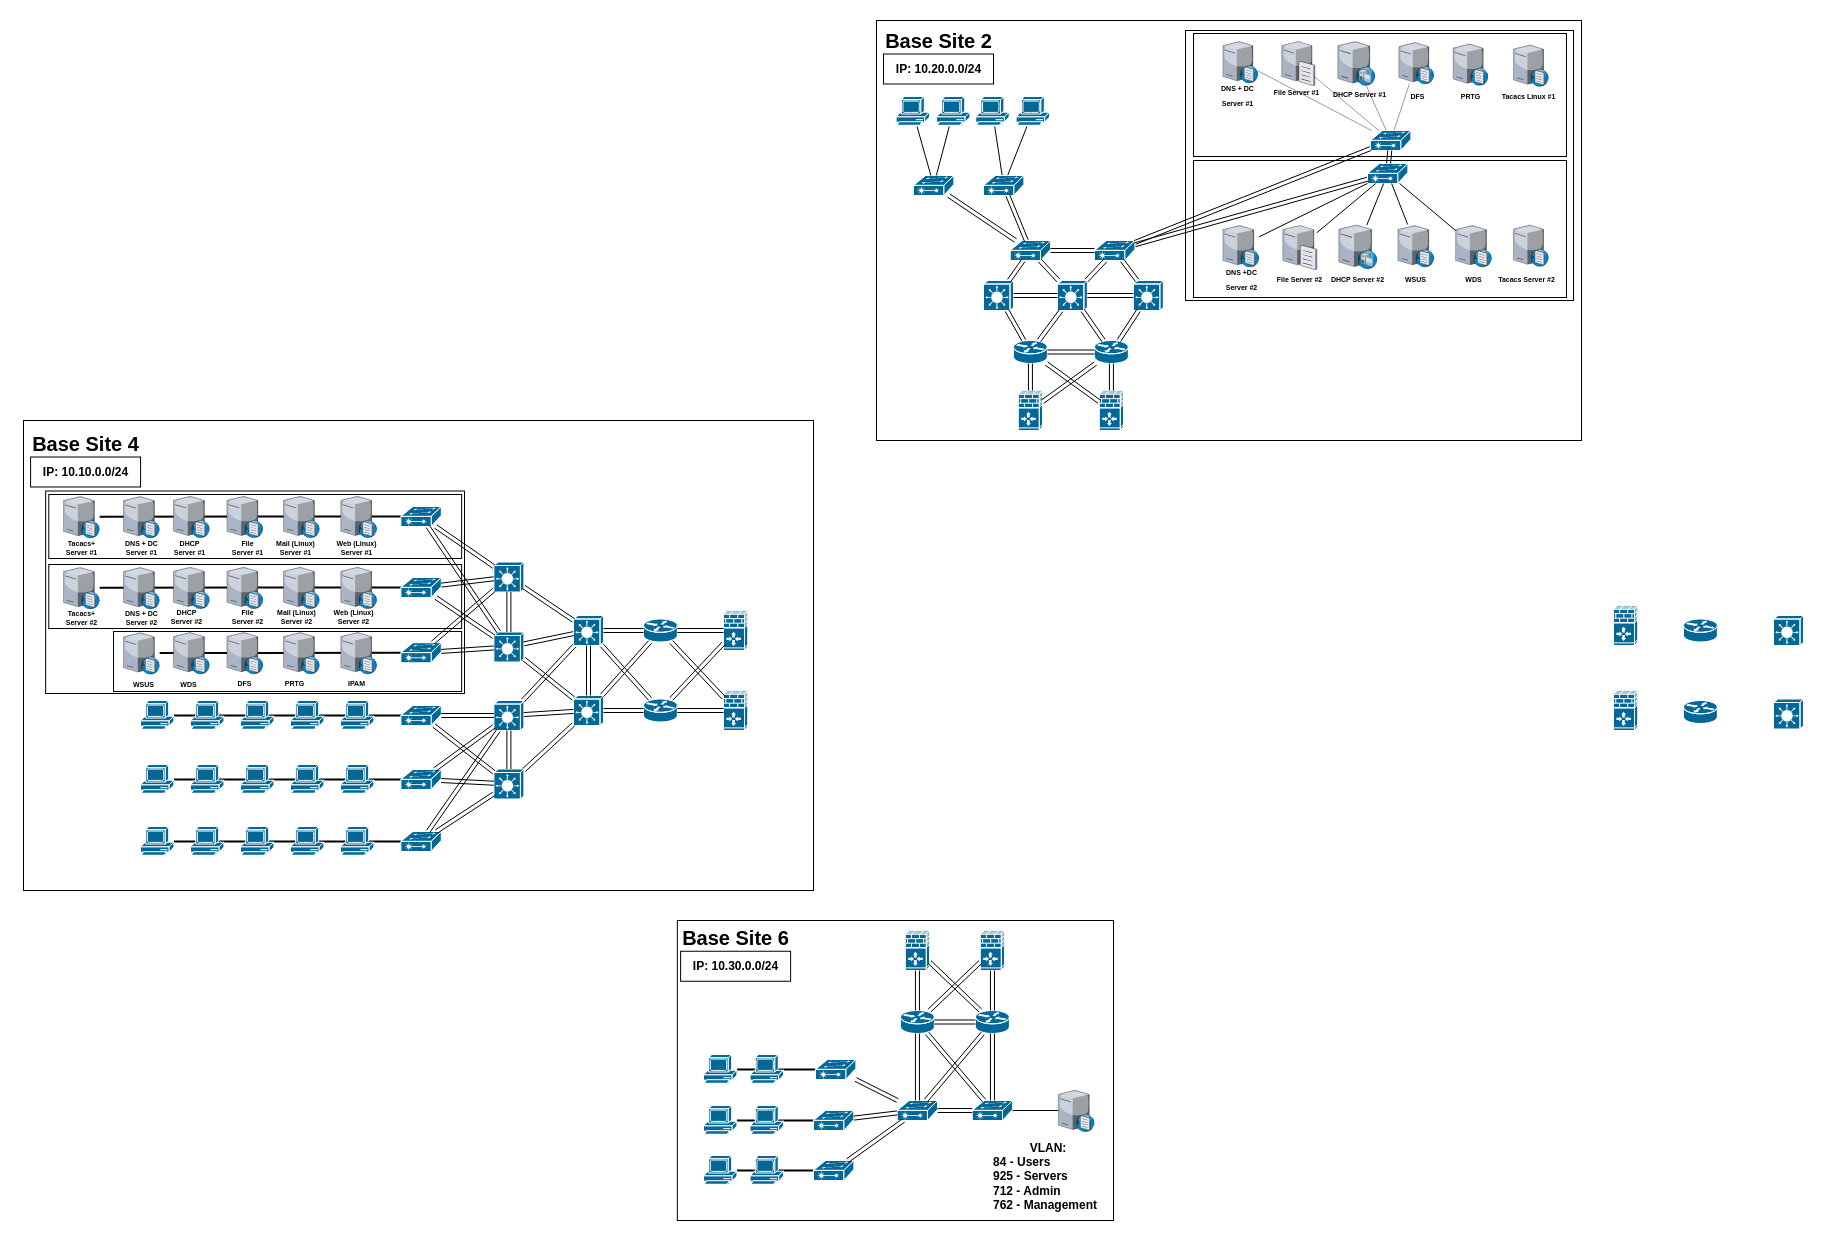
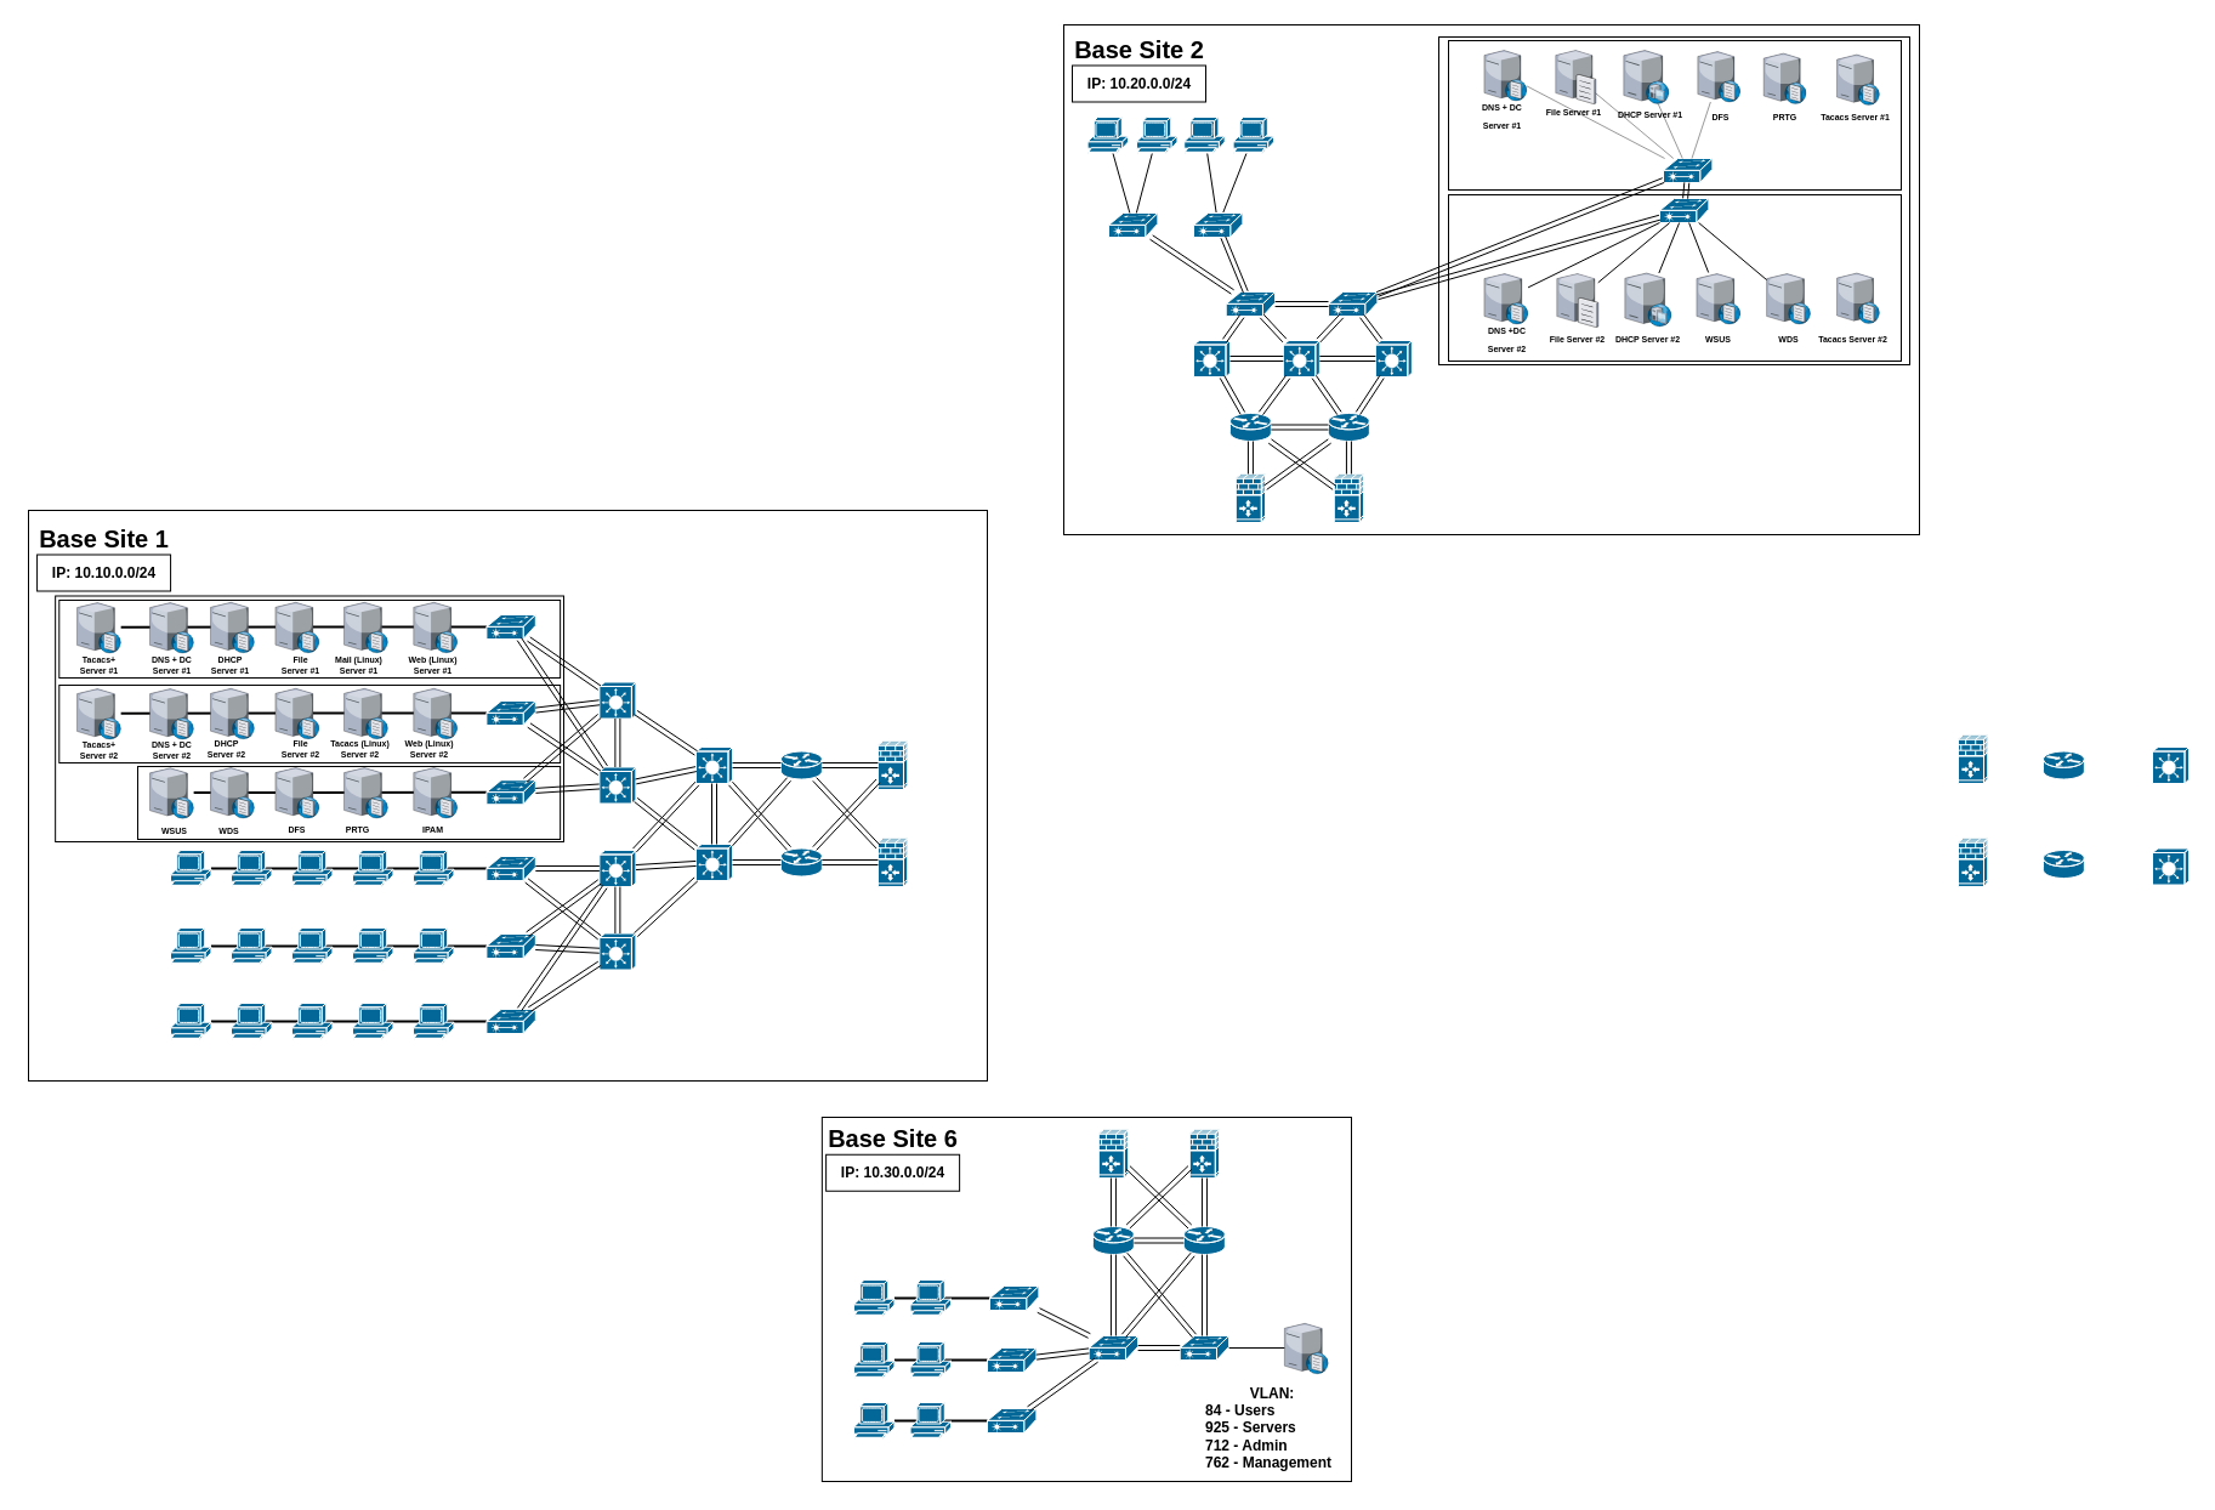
- <mxCell id="92" value="&lt;b style=&quot;&quot;&gt;&lt;font style=&quot;font-size: 7px;&quot;&gt;Tacacs Linux #1&lt;/font&gt;&lt;/b&gt;" style="text;html=1;align=center;verticalAlign=middle;resizable=0;points=[];autosize=1;strokeColor=none;fillColor=none;" vertex="1" parent="1"><mxGeometry x="1487.81" y="79.5" width="80" height="30" as="geometry" /></mxCell>
+ <mxCell id="92" value="&lt;b style=&quot;&quot;&gt;&lt;font style=&quot;font-size: 7px;&quot;&gt;Tacacs Server #1&lt;/font&gt;&lt;/b&gt;" style="text;html=1;align=center;verticalAlign=middle;resizable=0;points=[];autosize=1;strokeColor=none;fillColor=none;" vertex="1" parent="1"><mxGeometry x="1487.81" y="79.5" width="80" height="30" as="geometry" /></mxCell>
- <mxCell id="189" value="&lt;font style=&quot;font-size: 20px;&quot;&gt;&lt;b&gt;Base Site 4&lt;/b&gt;&lt;/font&gt;" style="text;html=1;align=center;verticalAlign=middle;resizable=0;points=[];autosize=1;strokeColor=none;fillColor=none;" vertex="1" parent="1"><mxGeometry x="20.08" y="423" width="130" height="40" as="geometry" /></mxCell>
+ <mxCell id="189" value="&lt;font style=&quot;font-size: 20px;&quot;&gt;&lt;b&gt;Base Site 1&lt;/b&gt;&lt;/font&gt;" style="text;html=1;align=center;verticalAlign=middle;resizable=0;points=[];autosize=1;strokeColor=none;fillColor=none;" vertex="1" parent="1"><mxGeometry x="20.08" y="423" width="130" height="40" as="geometry" /></mxCell>
- <mxCell id="148" value="&lt;p style=&quot;line-height: 60%;&quot;&gt;&lt;b style=&quot;font-size: 7px;&quot;&gt;Mail (Linux)&lt;br&gt;Server #2&lt;/b&gt;&lt;/p&gt;" style="text;html=1;align=center;verticalAlign=middle;resizable=0;points=[];autosize=1;strokeColor=none;fillColor=none;" vertex="1" parent="1"><mxGeometry x="265.5" y="591" width="60" height="50" as="geometry" /></mxCell>
+ <mxCell id="148" value="&lt;p style=&quot;line-height: 60%;&quot;&gt;&lt;b style=&quot;font-size: 7px;&quot;&gt;Tacacs (Linux)&lt;br&gt;Server #2&lt;/b&gt;&lt;/p&gt;" style="text;html=1;align=center;verticalAlign=middle;resizable=0;points=[];autosize=1;strokeColor=none;fillColor=none;" vertex="1" parent="1"><mxGeometry x="265.5" y="591" width="60" height="50" as="geometry" /></mxCell>
